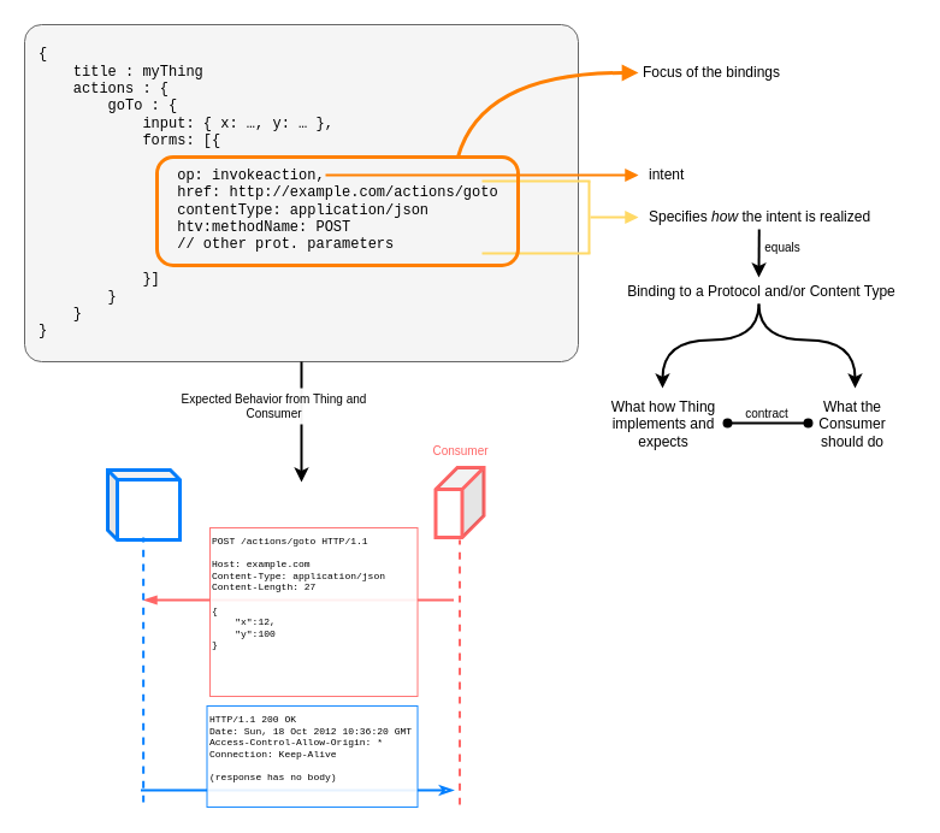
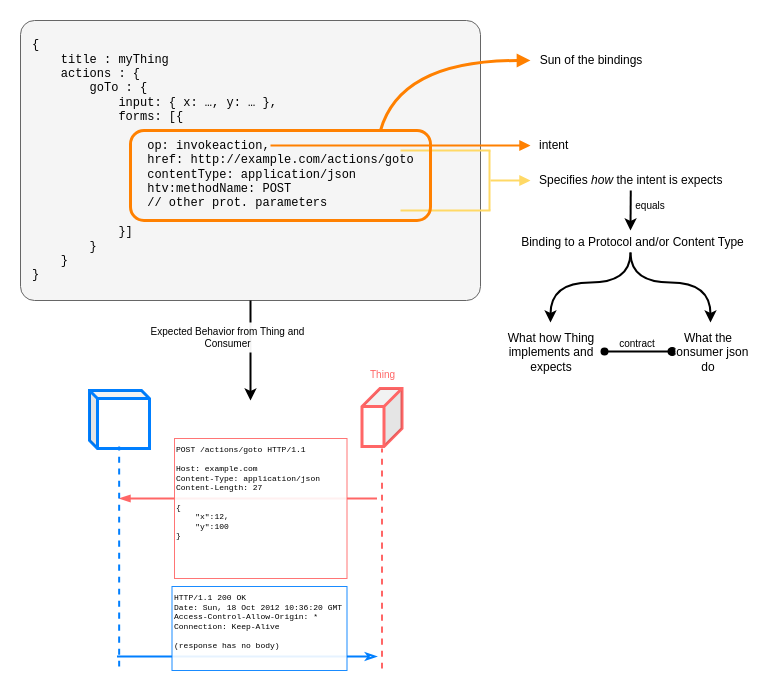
- <mxCell id="4" value="Focus of the bindings" style="text;html=1;strokeColor=none;fillColor=none;align=center;verticalAlign=middle;whiteSpace=wrap;rounded=0;fontFamily=Helvetica;" vertex="1" parent="1"><mxGeometry x="506" y="45" width="170" height="30" as="geometry" /></mxCell>
+ <mxCell id="4" value="Sun of the bindings" style="text;html=1;strokeColor=none;fillColor=none;align=center;verticalAlign=middle;whiteSpace=wrap;rounded=0;fontFamily=Helvetica;" vertex="1" parent="1"><mxGeometry x="506" y="45" width="170" height="30" as="geometry" /></mxCell>
- <mxCell id="11" value="Specifies &lt;em&gt;how&lt;/em&gt;&amp;nbsp;the intent is realized" style="text;whiteSpace=wrap;html=1;fontFamily=Helvetica;" vertex="1" parent="1"><mxGeometry x="537" y="166" width="200" height="24" as="geometry" /></mxCell>
+ <mxCell id="11" value="Specifies &lt;em&gt;how&lt;/em&gt;&amp;nbsp;the intent is expects" style="text;whiteSpace=wrap;html=1;fontFamily=Helvetica;" vertex="1" parent="1"><mxGeometry x="537" y="166" width="200" height="24" as="geometry" /></mxCell>
- <mxCell id="15" value="What the Consumer should do" style="text;html=1;strokeColor=none;fillColor=none;align=center;verticalAlign=middle;whiteSpace=wrap;rounded=0;fontFamily=Helvetica;" vertex="1" parent="1"><mxGeometry x="663" y="322" width="90" height="60" as="geometry" /></mxCell>
+ <mxCell id="15" value="What the Consumer json do" style="text;html=1;strokeColor=none;fillColor=none;align=center;verticalAlign=middle;whiteSpace=wrap;rounded=0;fontFamily=Helvetica;" vertex="1" parent="1"><mxGeometry x="663" y="322" width="90" height="60" as="geometry" /></mxCell>
- <mxCell id="29" value="Consumer" style="text;html=1;align=center;verticalAlign=middle;resizable=0;points=[];autosize=1;strokeColor=none;fillColor=none;fontSize=10;fontFamily=Helvetica;fontColor=#FF6666;" vertex="1" parent="25"><mxGeometry x="257.5" y="1" width="70" height="30" as="geometry" /></mxCell>
+ <mxCell id="29" value="Thing" style="text;html=1;align=center;verticalAlign=middle;resizable=0;points=[];autosize=1;strokeColor=none;fillColor=none;fontSize=10;fontFamily=Helvetica;fontColor=#FF6666;" vertex="1" parent="25"><mxGeometry x="257.5" y="1" width="70" height="30" as="geometry" /></mxCell>
